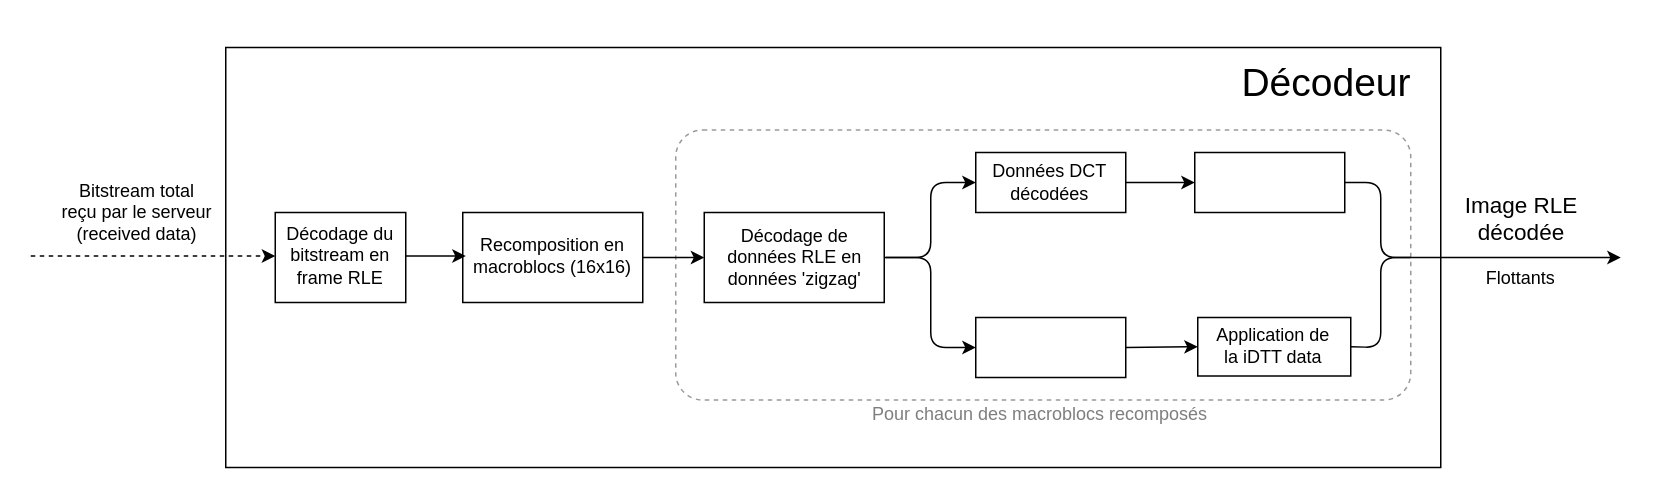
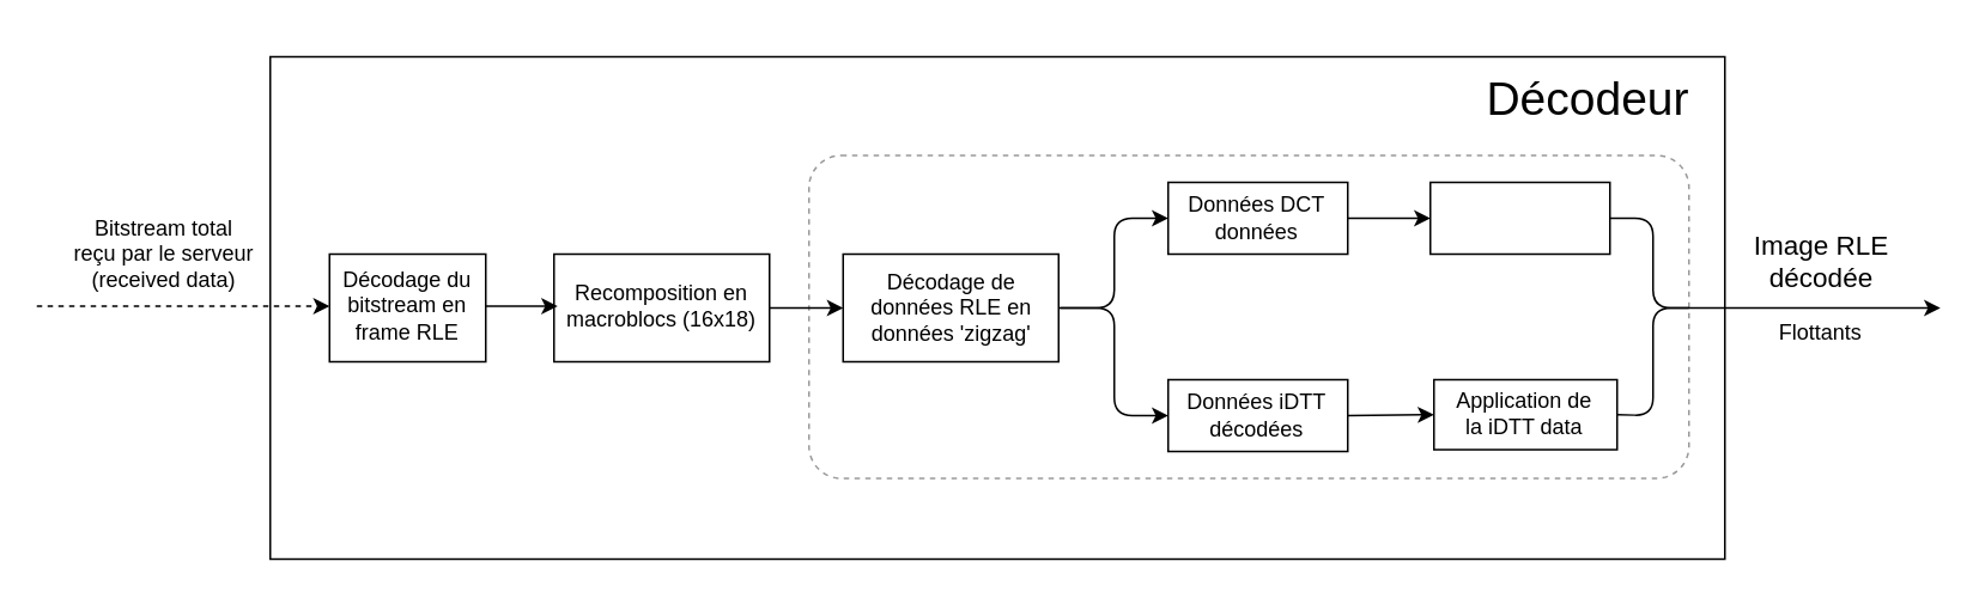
- <mxCell id="14" value="Données DCT décodées" style="text;html=1;strokeColor=none;fillColor=none;align=center;verticalAlign=middle;whiteSpace=wrap;rounded=0;" parent="1" vertex="1"><mxGeometry x="656" y="101" width="87" height="40" as="geometry" /></mxCell>
+ <mxCell id="14" value="Données DCT données" style="text;html=1;strokeColor=none;fillColor=none;align=center;verticalAlign=middle;whiteSpace=wrap;rounded=0;" parent="1" vertex="1"><mxGeometry x="656" y="101" width="87" height="40" as="geometry" /></mxCell>
- <mxCell id="20" value="Recomposition en macroblocs (16x16)" style="text;html=1;strokeColor=none;fillColor=none;align=center;verticalAlign=middle;whiteSpace=wrap;rounded=0;" parent="1" vertex="1"><mxGeometry x="313" y="150" width="110" height="40" as="geometry" /></mxCell>
+ <mxCell id="20" value="Recomposition en macroblocs (16x18)" style="text;html=1;strokeColor=none;fillColor=none;align=center;verticalAlign=middle;whiteSpace=wrap;rounded=0;" parent="1" vertex="1"><mxGeometry x="313" y="150" width="110" height="40" as="geometry" /></mxCell>
+ <mxCell id="16" value="Données iDTT décodées" style="text;html=1;strokeColor=none;fillColor=none;align=center;verticalAlign=middle;whiteSpace=wrap;rounded=0;" parent="1" vertex="1"><mxGeometry x="656" y="211" width="87" height="40" as="geometry" /></mxCell>
- <mxCell id="18" value="&lt;font style=&quot;font-size: 12px&quot;&gt;Pour chacun des macroblocs recomposés&lt;/font&gt;" style="text;html=1;strokeColor=none;fillColor=none;align=center;verticalAlign=middle;whiteSpace=wrap;rounded=0;dashed=1;opacity=70;textOpacity=50;" parent="1" vertex="1"><mxGeometry x="574" y="266" width="238" height="20" as="geometry" /></mxCell>
